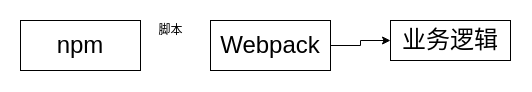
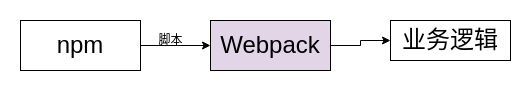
- <mxCell id="6" value="脚本" style="text;html=1;align=center;verticalAlign=middle;resizable=0;points=[];autosize=1;" vertex="1" parent="1"><mxGeometry x="150" y="20" width="40" height="20" as="geometry" /></mxCell>
+ <mxCell id="6" value="脚本" style="text;html=1;align=center;verticalAlign=middle;resizable=0;points=[];autosize=1;" vertex="1" parent="1"><mxGeometry x="150" y="30" width="40" height="20" as="geometry" /></mxCell>
+ <mxCell id="2" style="edgeStyle=orthogonalEdgeStyle;rounded=0;orthogonalLoop=1;jettySize=auto;html=1;entryX=0;entryY=0.5;entryDx=0;entryDy=0;" edge="1" parent="1" source="3" target="5"><mxGeometry relative="1" as="geometry" /></mxCell>
- <mxCell id="5" value="&lt;span style=&quot;font-size: 24px&quot;&gt;Webpack&lt;/span&gt;" style="rounded=0;whiteSpace=wrap;html=1;" vertex="1" parent="1"><mxGeometry x="210" y="20" width="120" height="50" as="geometry" /></mxCell>
+ <mxCell id="5" value="&lt;span style=&quot;font-size: 24px&quot;&gt;Webpack&lt;/span&gt;" style="rounded=0;whiteSpace=wrap;html=1;fillColor=#e1d5e7;" vertex="1" parent="1"><mxGeometry x="210" y="20" width="120" height="50" as="geometry" /></mxCell>
